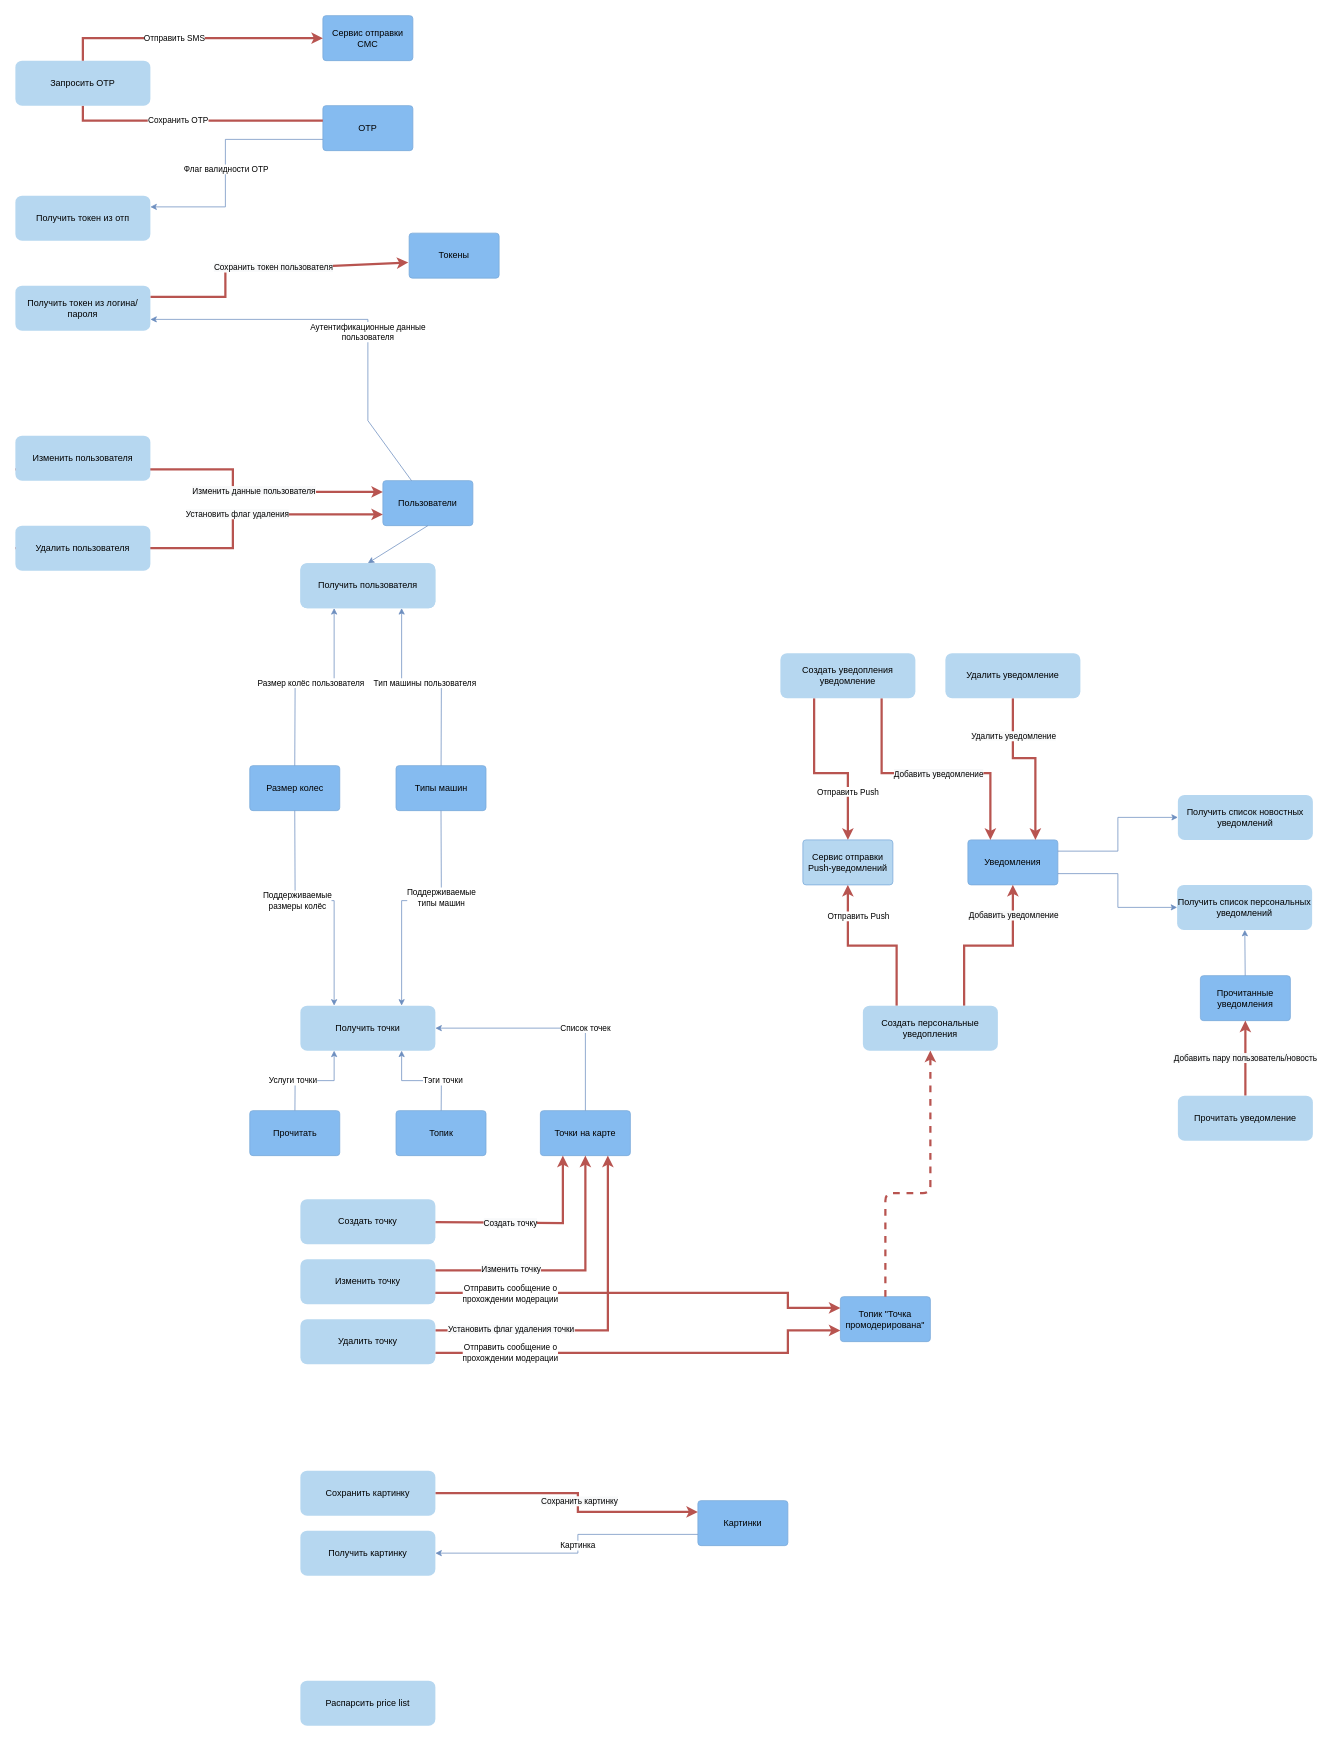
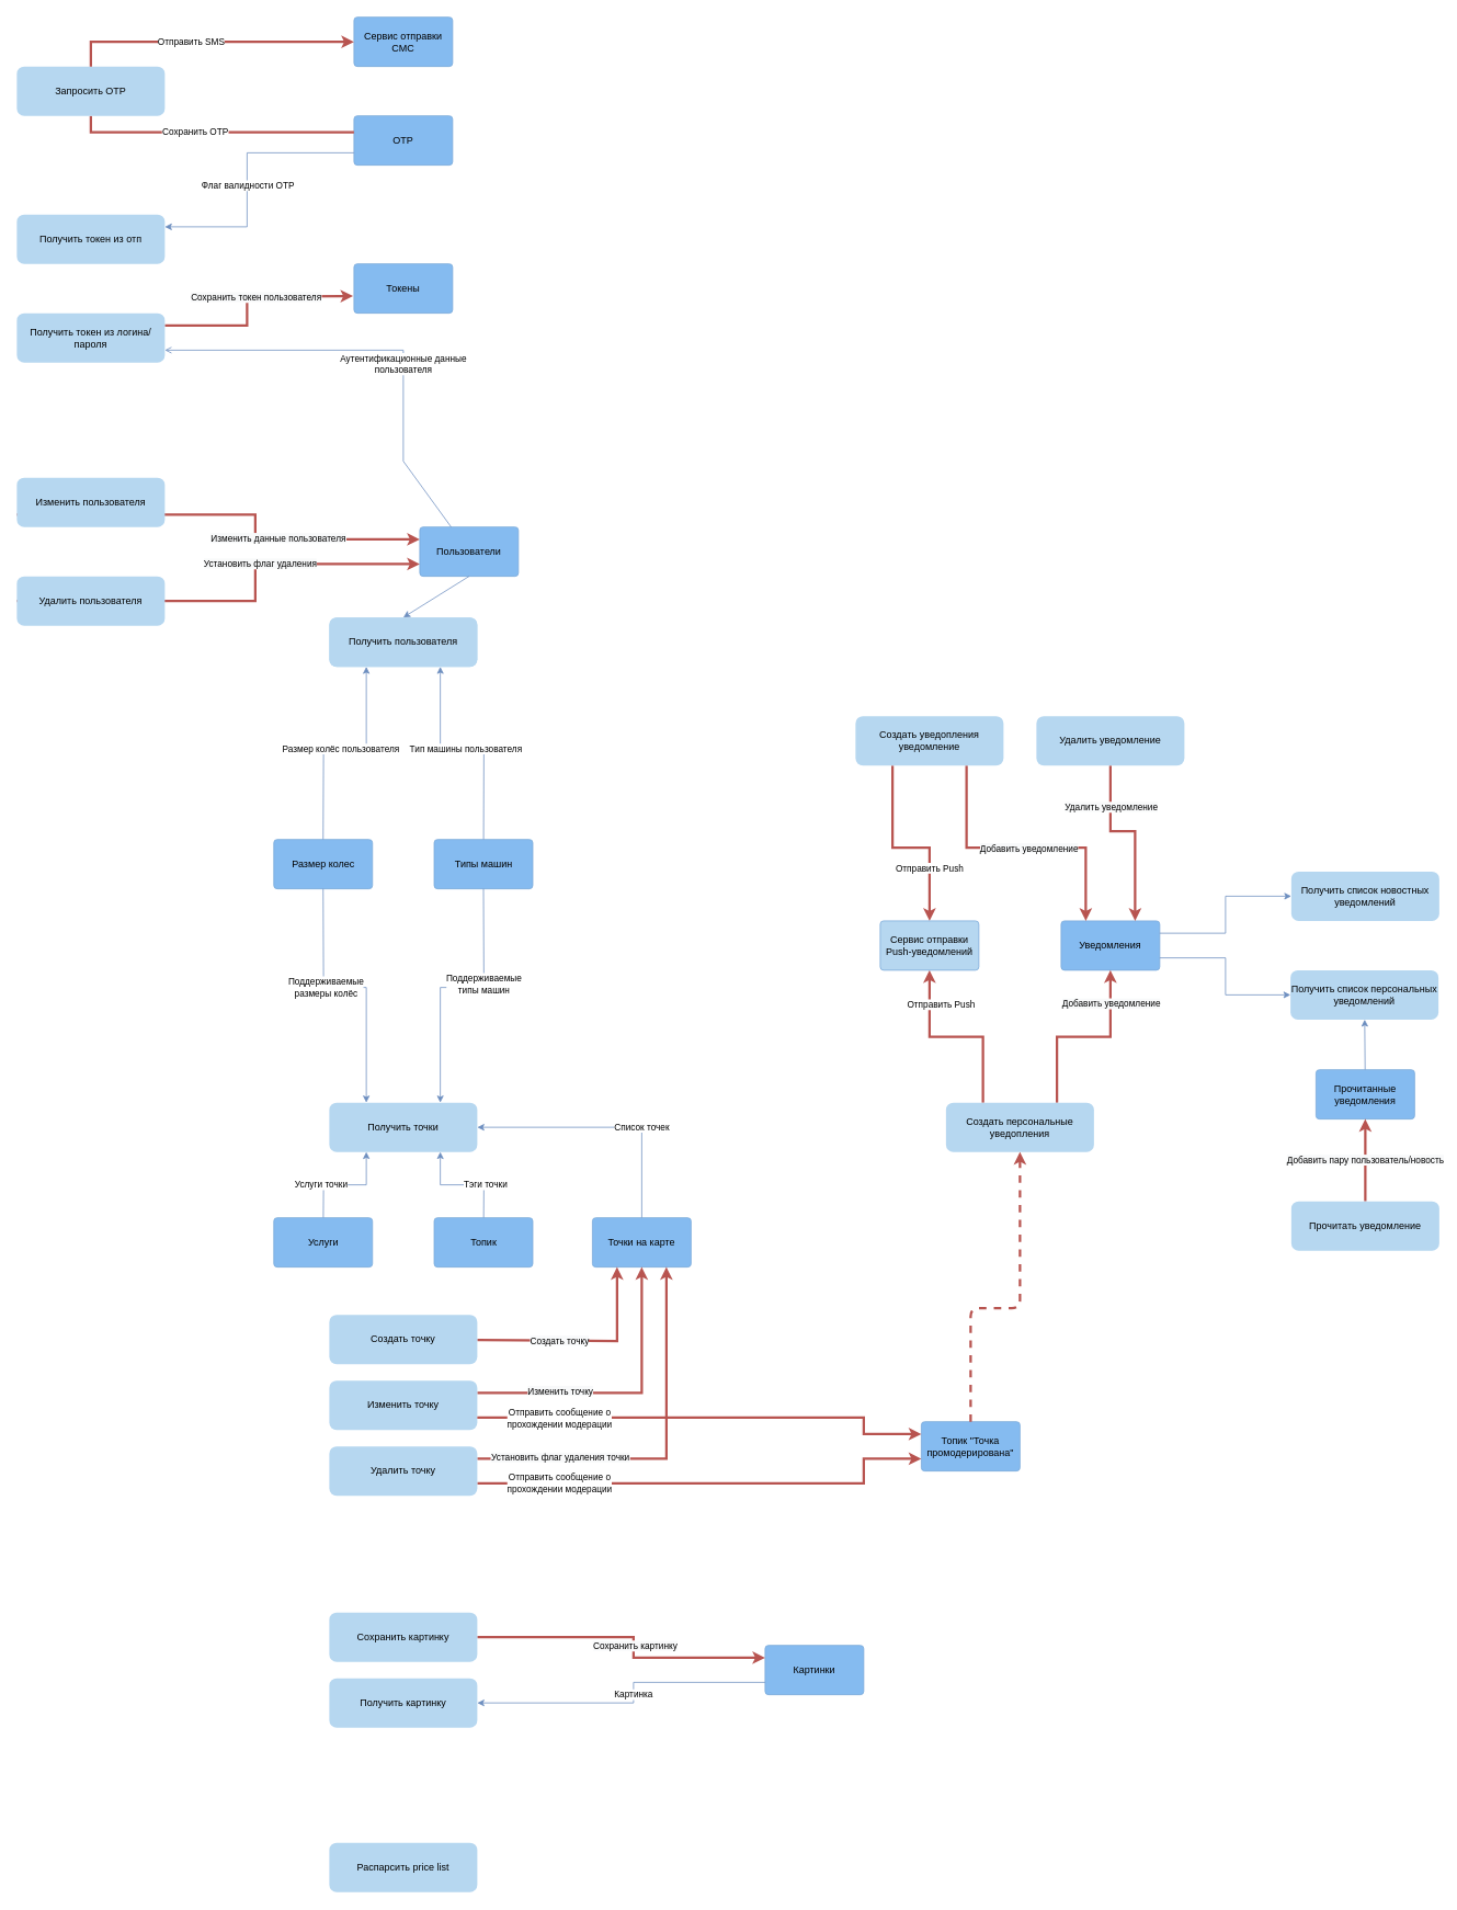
- <mxCell id="8" value="Токены" style="rounded=1;whiteSpace=wrap;html=1;fillColor=#85bbf0;strokeColor=#78a8d8;fontColor=#000000;labelBackgroundColor=none;arcSize=7;" parent="1" vertex="1"><mxGeometry x="545" y="310" width="120" height="60" as="geometry" /></mxCell>
+ <mxCell id="8" value="Токены" style="rounded=1;whiteSpace=wrap;html=1;fillColor=#85bbf0;strokeColor=#78a8d8;fontColor=#000000;labelBackgroundColor=none;arcSize=7;" parent="1" vertex="1"><mxGeometry x="430" y="320" width="120" height="60" as="geometry" /></mxCell>
- <mxCell id="23" value="Аутентификационные данные&lt;br&gt;пользователя" style="edgeStyle=none;rounded=0;orthogonalLoop=1;jettySize=auto;html=1;fillColor=#dae8fc;strokeColor=#6c8ebf;entryX=1;entryY=0.75;entryDx=0;entryDy=0;" parent="1" source="9" target="22" edge="1"><mxGeometry x="-0.168" relative="1" as="geometry"><mxPoint x="1270" y="310" as="targetPoint" /><mxPoint x="1570" y="369" as="sourcePoint" /><Array as="points"><mxPoint x="490" y="560" /><mxPoint x="490" y="425" /></Array><mxPoint y="1" as="offset" /></mxGeometry></mxCell>
+ <mxCell id="23" value="Аутентификационные данные&lt;br&gt;пользователя" style="edgeStyle=none;rounded=0;orthogonalLoop=1;jettySize=auto;html=1;fillColor=#dae8fc;strokeColor=#6c8ebf;entryX=1;entryY=0.75;entryDx=0;entryDy=0;endArrow=open;" parent="1" source="9" target="22" edge="1"><mxGeometry x="-0.168" relative="1" as="geometry"><mxPoint x="1270" y="310" as="targetPoint" /><mxPoint x="1570" y="369" as="sourcePoint" /><Array as="points"><mxPoint x="490" y="560" /><mxPoint x="490" y="425" /></Array><mxPoint y="1" as="offset" /></mxGeometry></mxCell>
- <mxCell id="4" value="Прочитать" style="rounded=1;whiteSpace=wrap;html=1;fillColor=#85bbf0;strokeColor=#78a8d8;fontColor=#000000;labelBackgroundColor=none;arcSize=7;" parent="1" vertex="1"><mxGeometry x="332.5" y="1480" width="120" height="60" as="geometry" /></mxCell>
+ <mxCell id="4" value="Услуги" style="rounded=1;whiteSpace=wrap;html=1;fillColor=#85bbf0;strokeColor=#78a8d8;fontColor=#000000;labelBackgroundColor=none;arcSize=7;" parent="1" vertex="1"><mxGeometry x="332.5" y="1480" width="120" height="60" as="geometry" /></mxCell>
